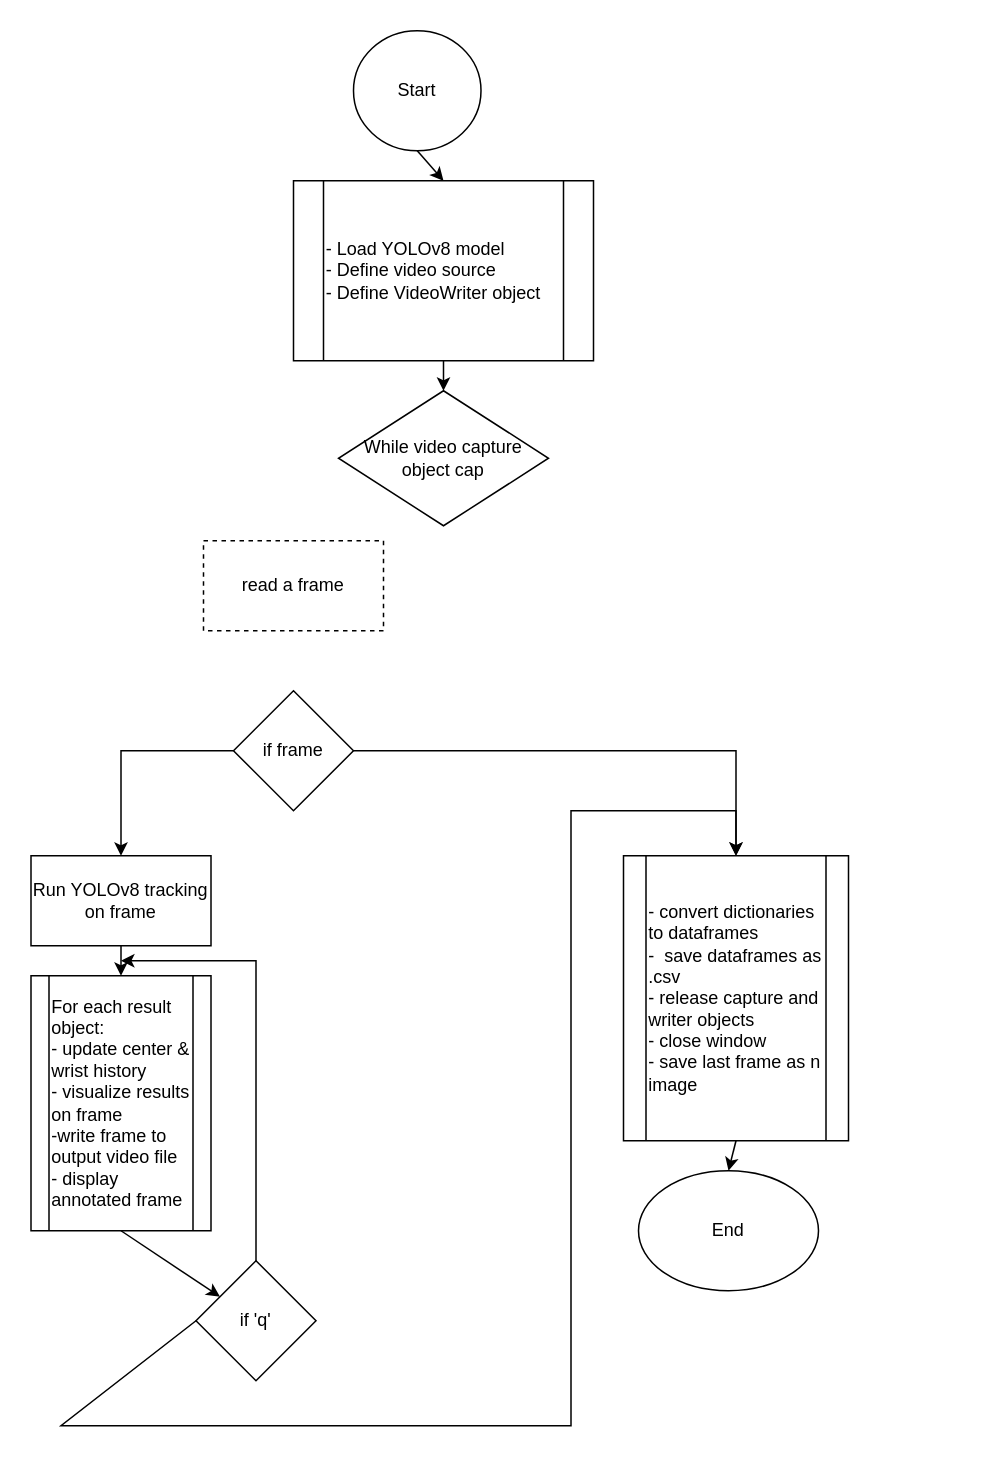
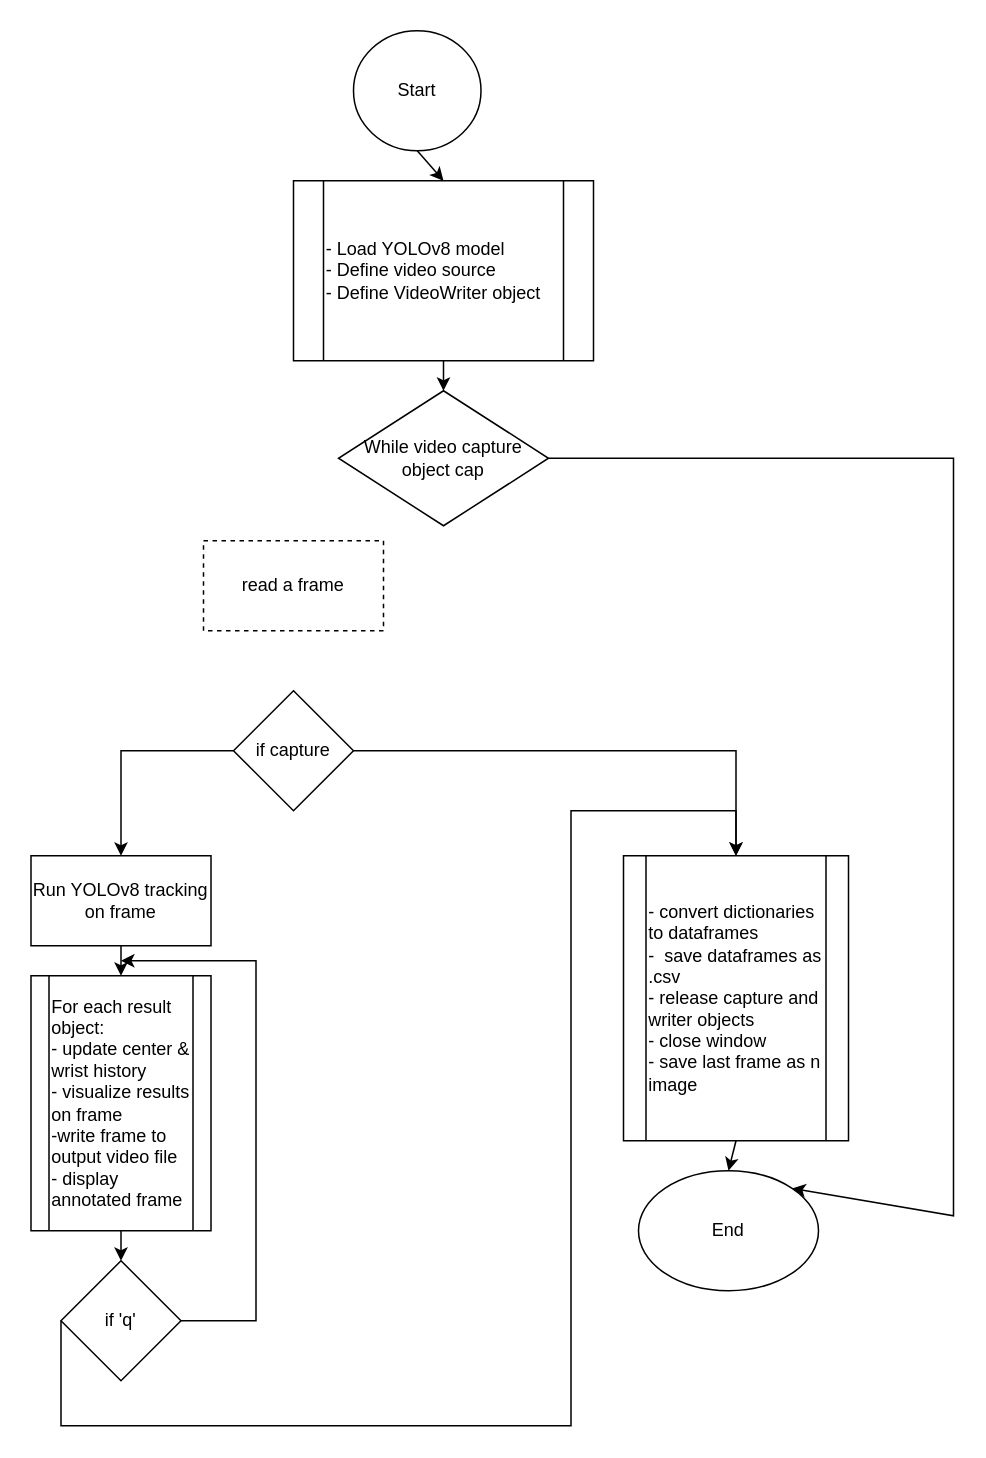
+ <mxCell id="6" style="edgeStyle=none;rounded=0;html=1;exitX=1;exitY=0.5;exitDx=0;exitDy=0;entryX=1;entryY=0;entryDx=0;entryDy=0;" edge="1" parent="1" source="7" target="21"><mxGeometry relative="1" as="geometry"><Array as="points"><mxPoint x="635" y="305" /><mxPoint x="635" y="810" /></Array></mxGeometry></mxCell>
- <mxCell id="11" value="if frame" style="rhombus;whiteSpace=wrap;html=1;" vertex="1" parent="1"><mxGeometry x="155" y="460" width="80" height="80" as="geometry" /></mxCell>
+ <mxCell id="11" value="if capture" style="rhombus;whiteSpace=wrap;html=1;" vertex="1" parent="1"><mxGeometry x="155" y="460" width="80" height="80" as="geometry" /></mxCell>
- <mxCell id="18" value="if 'q'" style="rhombus;whiteSpace=wrap;html=1;" vertex="1" parent="1"><mxGeometry x="130" y="840" width="80" height="80" as="geometry" /></mxCell>
+ <mxCell id="18" value="if 'q'" style="rhombus;whiteSpace=wrap;html=1;" vertex="1" parent="1"><mxGeometry x="40" y="840" width="80" height="80" as="geometry" /></mxCell>
